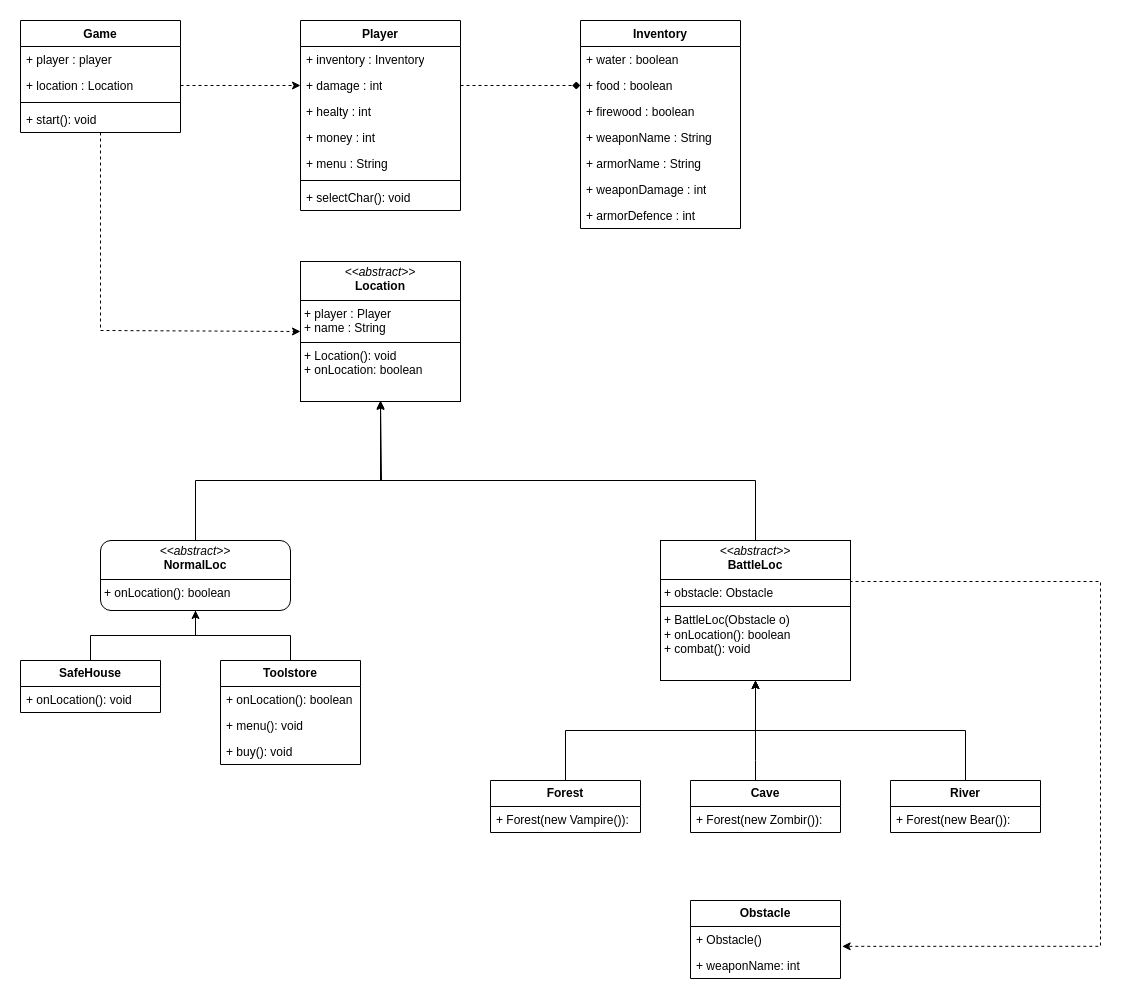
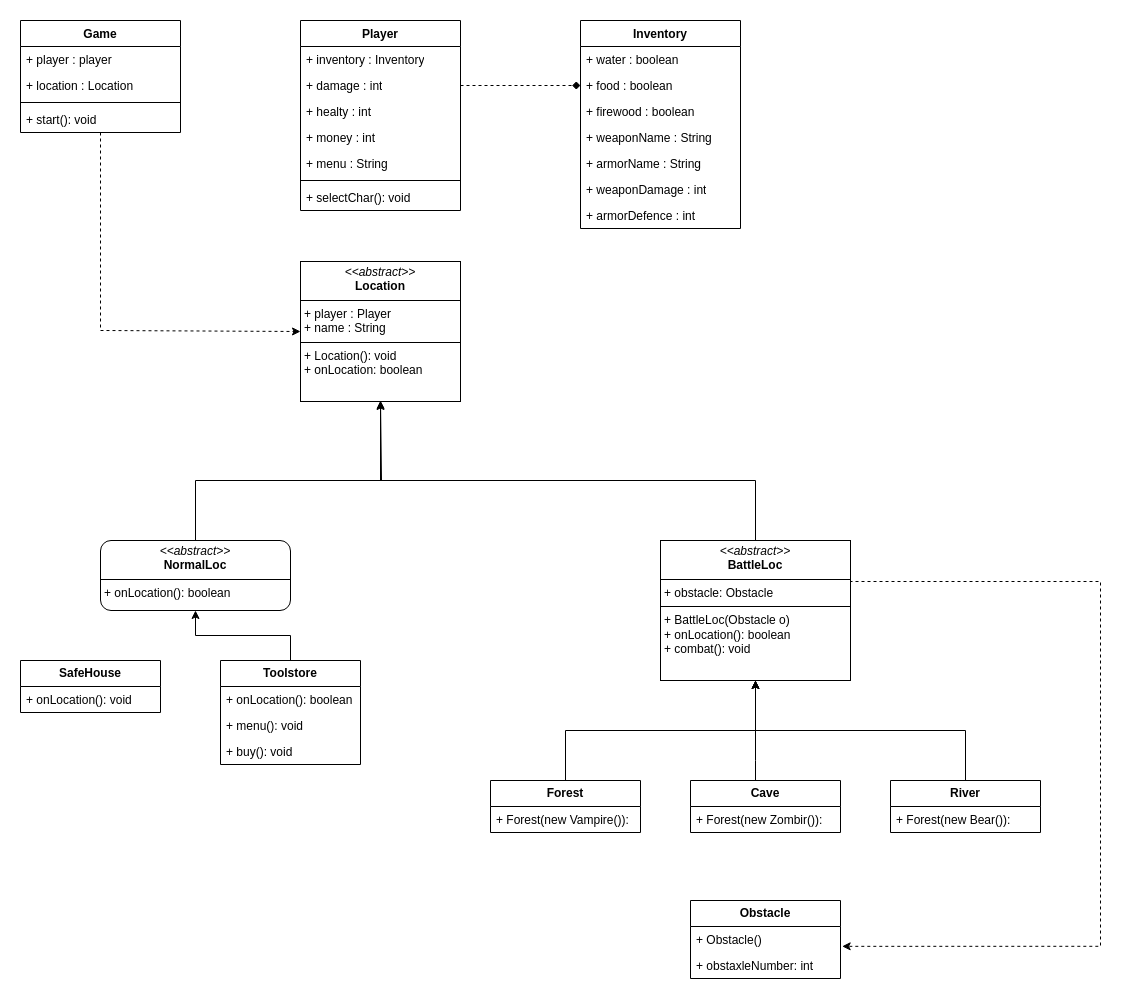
- <mxCell id="50" style="edgeStyle=orthogonalEdgeStyle;rounded=0;orthogonalLoop=1;jettySize=auto;html=1;dashed=1;" edge="1" parent="1" source="5" target="10"><mxGeometry relative="1" as="geometry" /></mxCell>
- <mxCell id="29" style="edgeStyle=orthogonalEdgeStyle;rounded=0;orthogonalLoop=1;jettySize=auto;html=1;" edge="1" parent="1" source="30" target="26"><mxGeometry relative="1" as="geometry" /></mxCell>
- <mxCell id="32" style="edgeStyle=orthogonalEdgeStyle;rounded=0;orthogonalLoop=1;jettySize=auto;html=1;entryX=0.5;entryY=1;entryDx=0;entryDy=0;endArrow=none;" edge="1" parent="1" source="33" target="26"><mxGeometry relative="1" as="geometry" /></mxCell>
+ <mxCell id="32" style="edgeStyle=orthogonalEdgeStyle;rounded=0;orthogonalLoop=1;jettySize=auto;html=1;entryX=0.5;entryY=1;entryDx=0;entryDy=0;" edge="1" parent="1" source="33" target="26"><mxGeometry relative="1" as="geometry" /></mxCell>
- <mxCell id="48" value="+ weaponName: int" style="text;strokeColor=none;fillColor=none;align=left;verticalAlign=top;spacingLeft=4;spacingRight=4;overflow=hidden;rotatable=0;points=[[0,0.5],[1,0.5]];portConstraint=eastwest;whiteSpace=wrap;html=1;" vertex="1" parent="46"><mxGeometry y="52" width="150" height="26" as="geometry" /></mxCell>
+ <mxCell id="48" value="+ obstaxleNumber: int" style="text;strokeColor=none;fillColor=none;align=left;verticalAlign=top;spacingLeft=4;spacingRight=4;overflow=hidden;rotatable=0;points=[[0,0.5],[1,0.5]];portConstraint=eastwest;whiteSpace=wrap;html=1;" vertex="1" parent="46"><mxGeometry y="52" width="150" height="26" as="geometry" /></mxCell>
